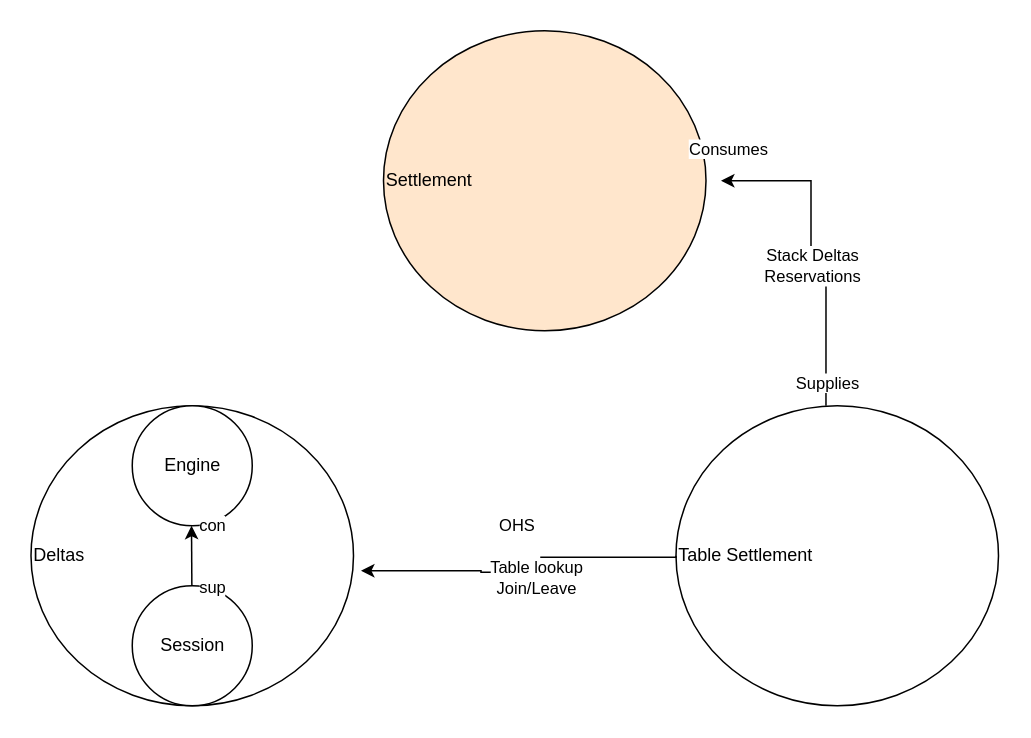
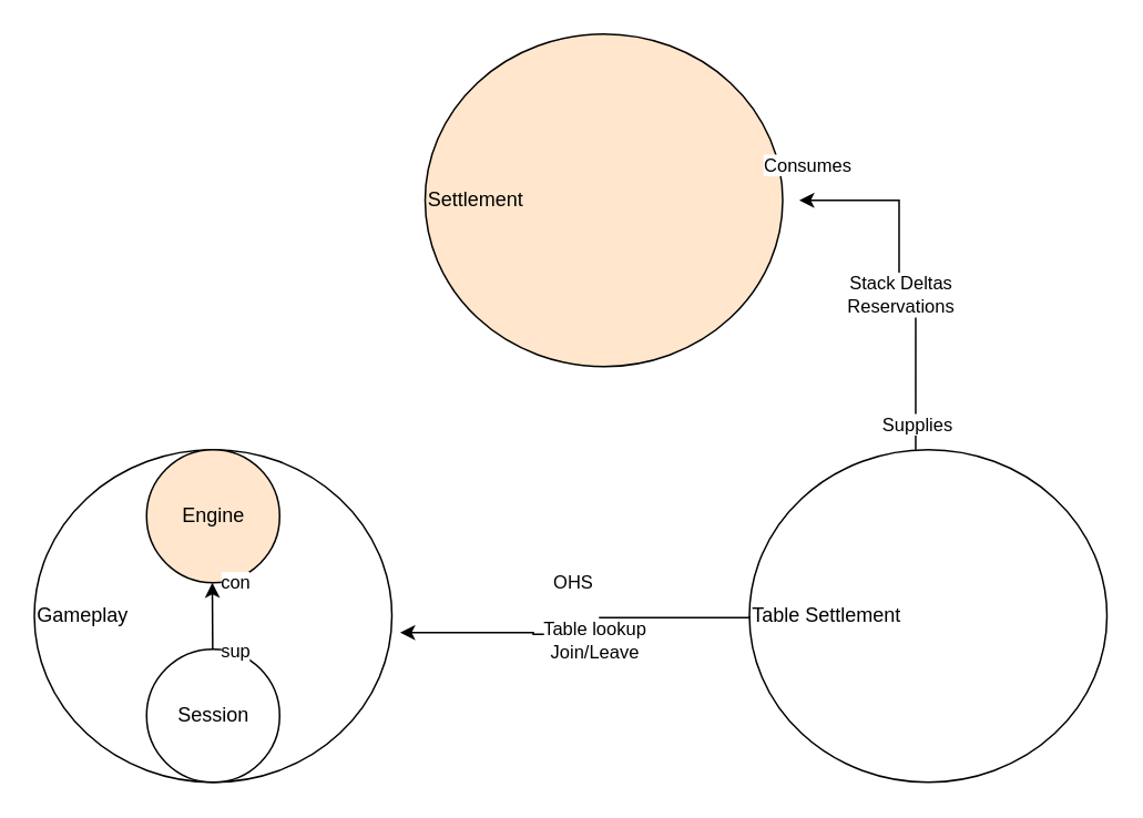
- <mxCell id="12" value="Engine" style="ellipse;whiteSpace=wrap;html=1;aspect=fixed;" vertex="1" parent="1"><mxGeometry x="87.5" y="270" width="80" height="80" as="geometry" /></mxCell>
+ <mxCell id="12" value="Engine" style="ellipse;whiteSpace=wrap;html=1;aspect=fixed;fillColor=#ffe6cc;" vertex="1" parent="1"><mxGeometry x="87.5" y="270" width="80" height="80" as="geometry" /></mxCell>
- <mxCell id="11" value="Deltas" style="ellipse;whiteSpace=wrap;html=1;verticalAlign=middle;align=left;" vertex="1" parent="1"><mxGeometry x="20" y="270" width="215" height="200" as="geometry" /></mxCell>
+ <mxCell id="11" value="Gameplay" style="ellipse;whiteSpace=wrap;html=1;verticalAlign=middle;align=left;" vertex="1" parent="1"><mxGeometry x="20" y="270" width="215" height="200" as="geometry" /></mxCell>
